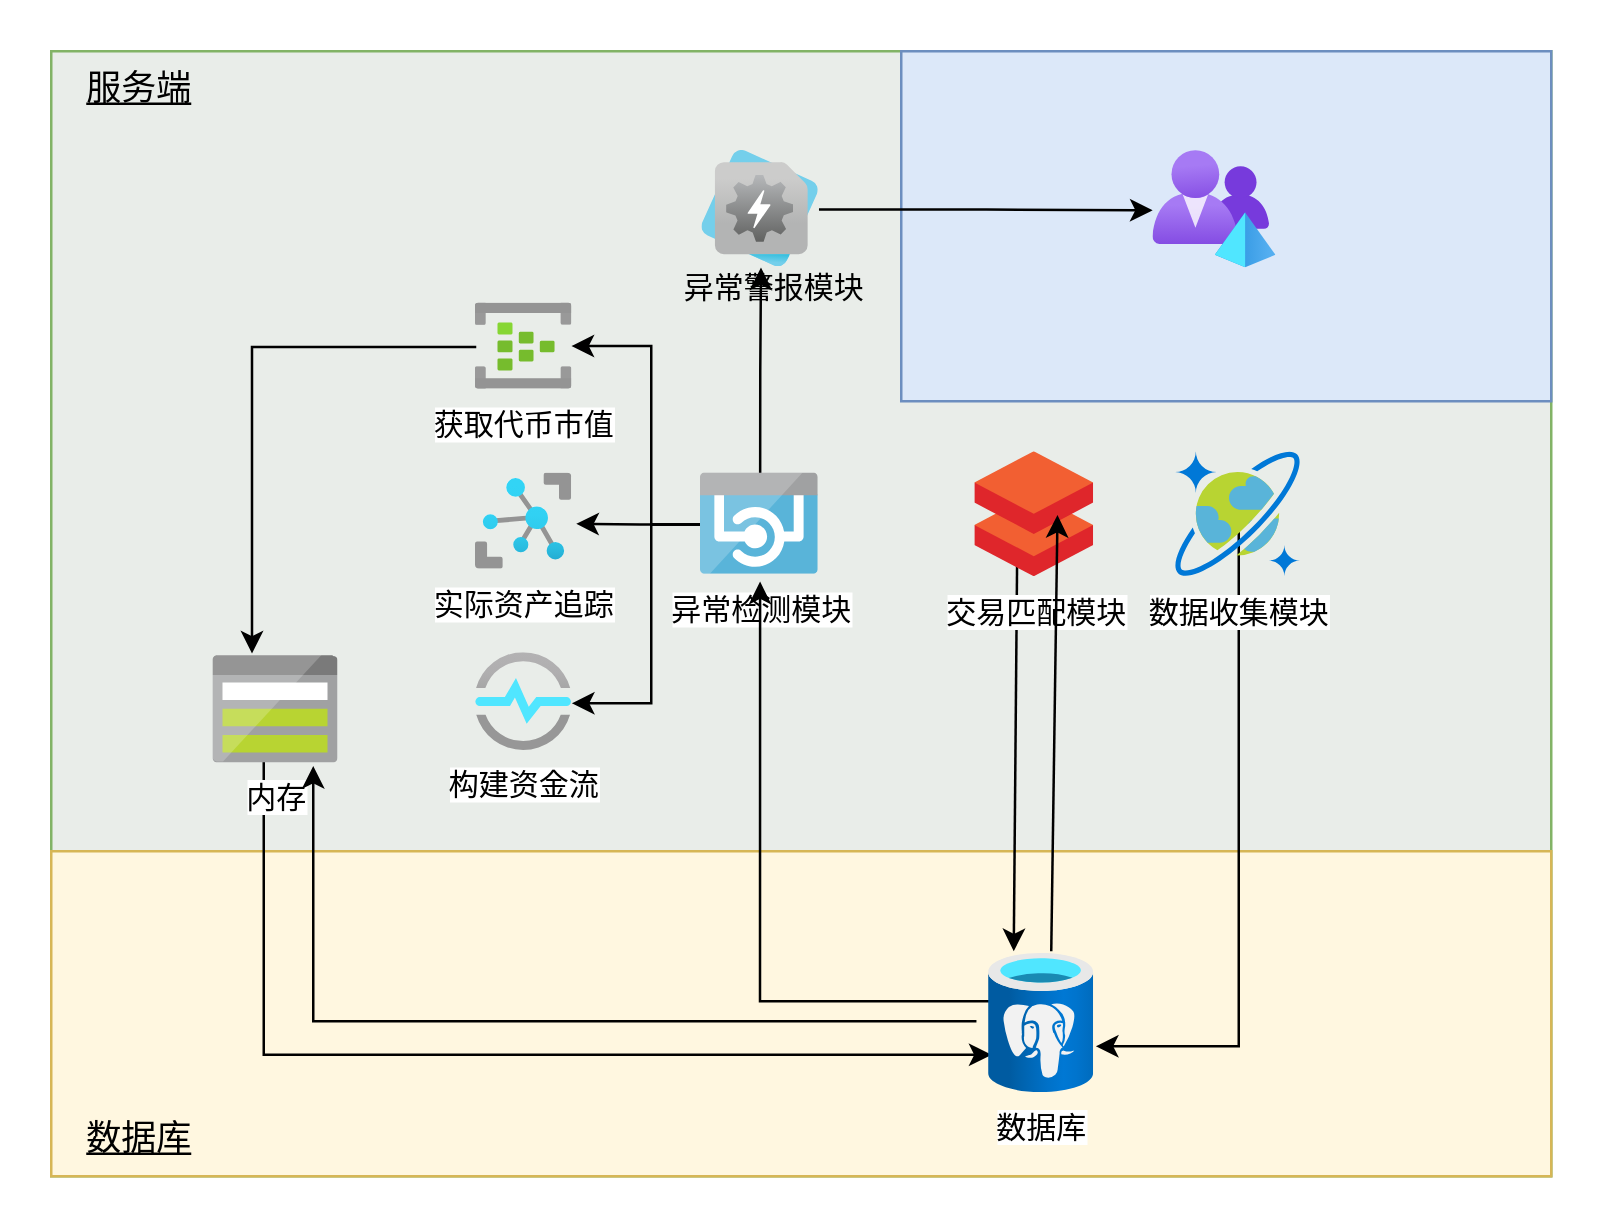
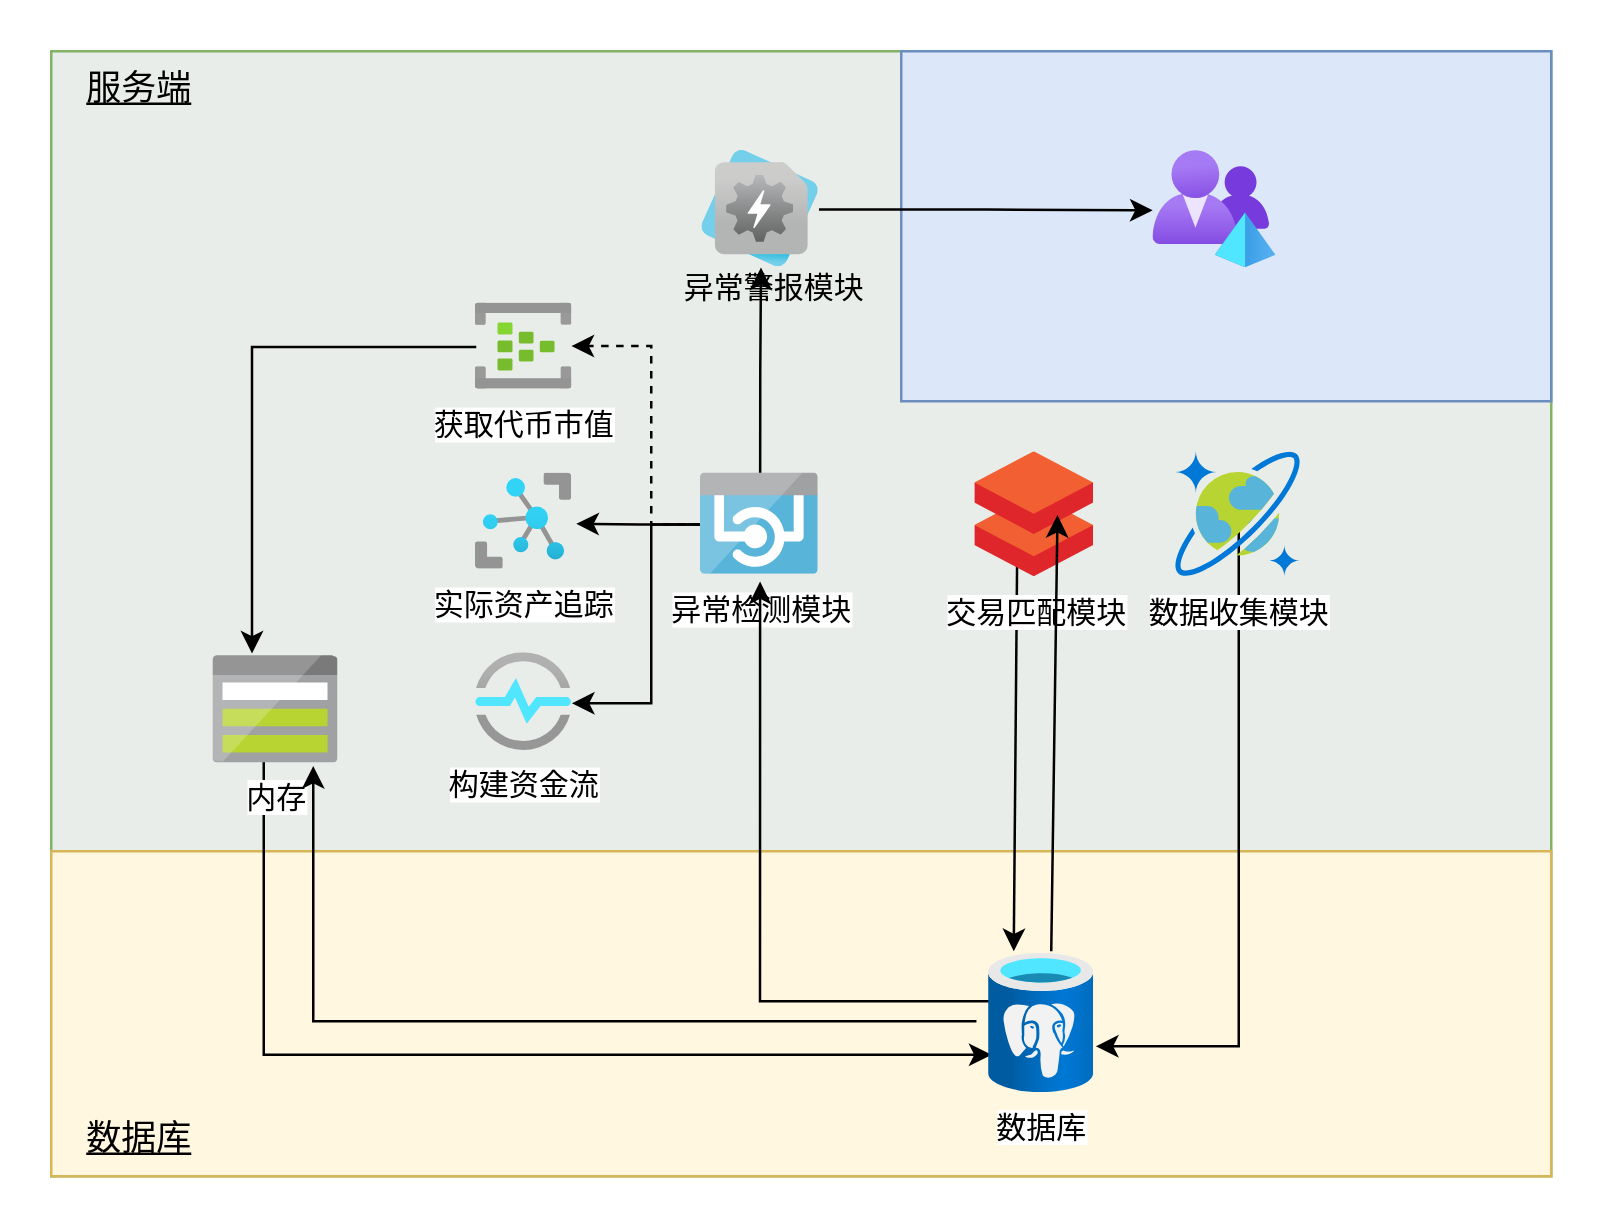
- <mxCell id="9" style="edgeStyle=orthogonalEdgeStyle;rounded=0;orthogonalLoop=1;jettySize=auto;html=1;entryX=0.989;entryY=0.49;entryDx=0;entryDy=0;entryPerimeter=0;" parent="1" source="13" target="21" edge="1"><mxGeometry relative="1" as="geometry"><Array as="points"><mxPoint x="260" y="209" /><mxPoint x="260" y="138" /></Array></mxGeometry></mxCell>
+ <mxCell id="9" style="edgeStyle=orthogonalEdgeStyle;rounded=0;orthogonalLoop=1;jettySize=auto;html=1;entryX=0.989;entryY=0.49;entryDx=0;entryDy=0;entryPerimeter=0;dashed=1;" parent="1" source="13" target="21" edge="1"><mxGeometry relative="1" as="geometry"><Array as="points"><mxPoint x="260" y="209" /><mxPoint x="260" y="138" /></Array></mxGeometry></mxCell>
